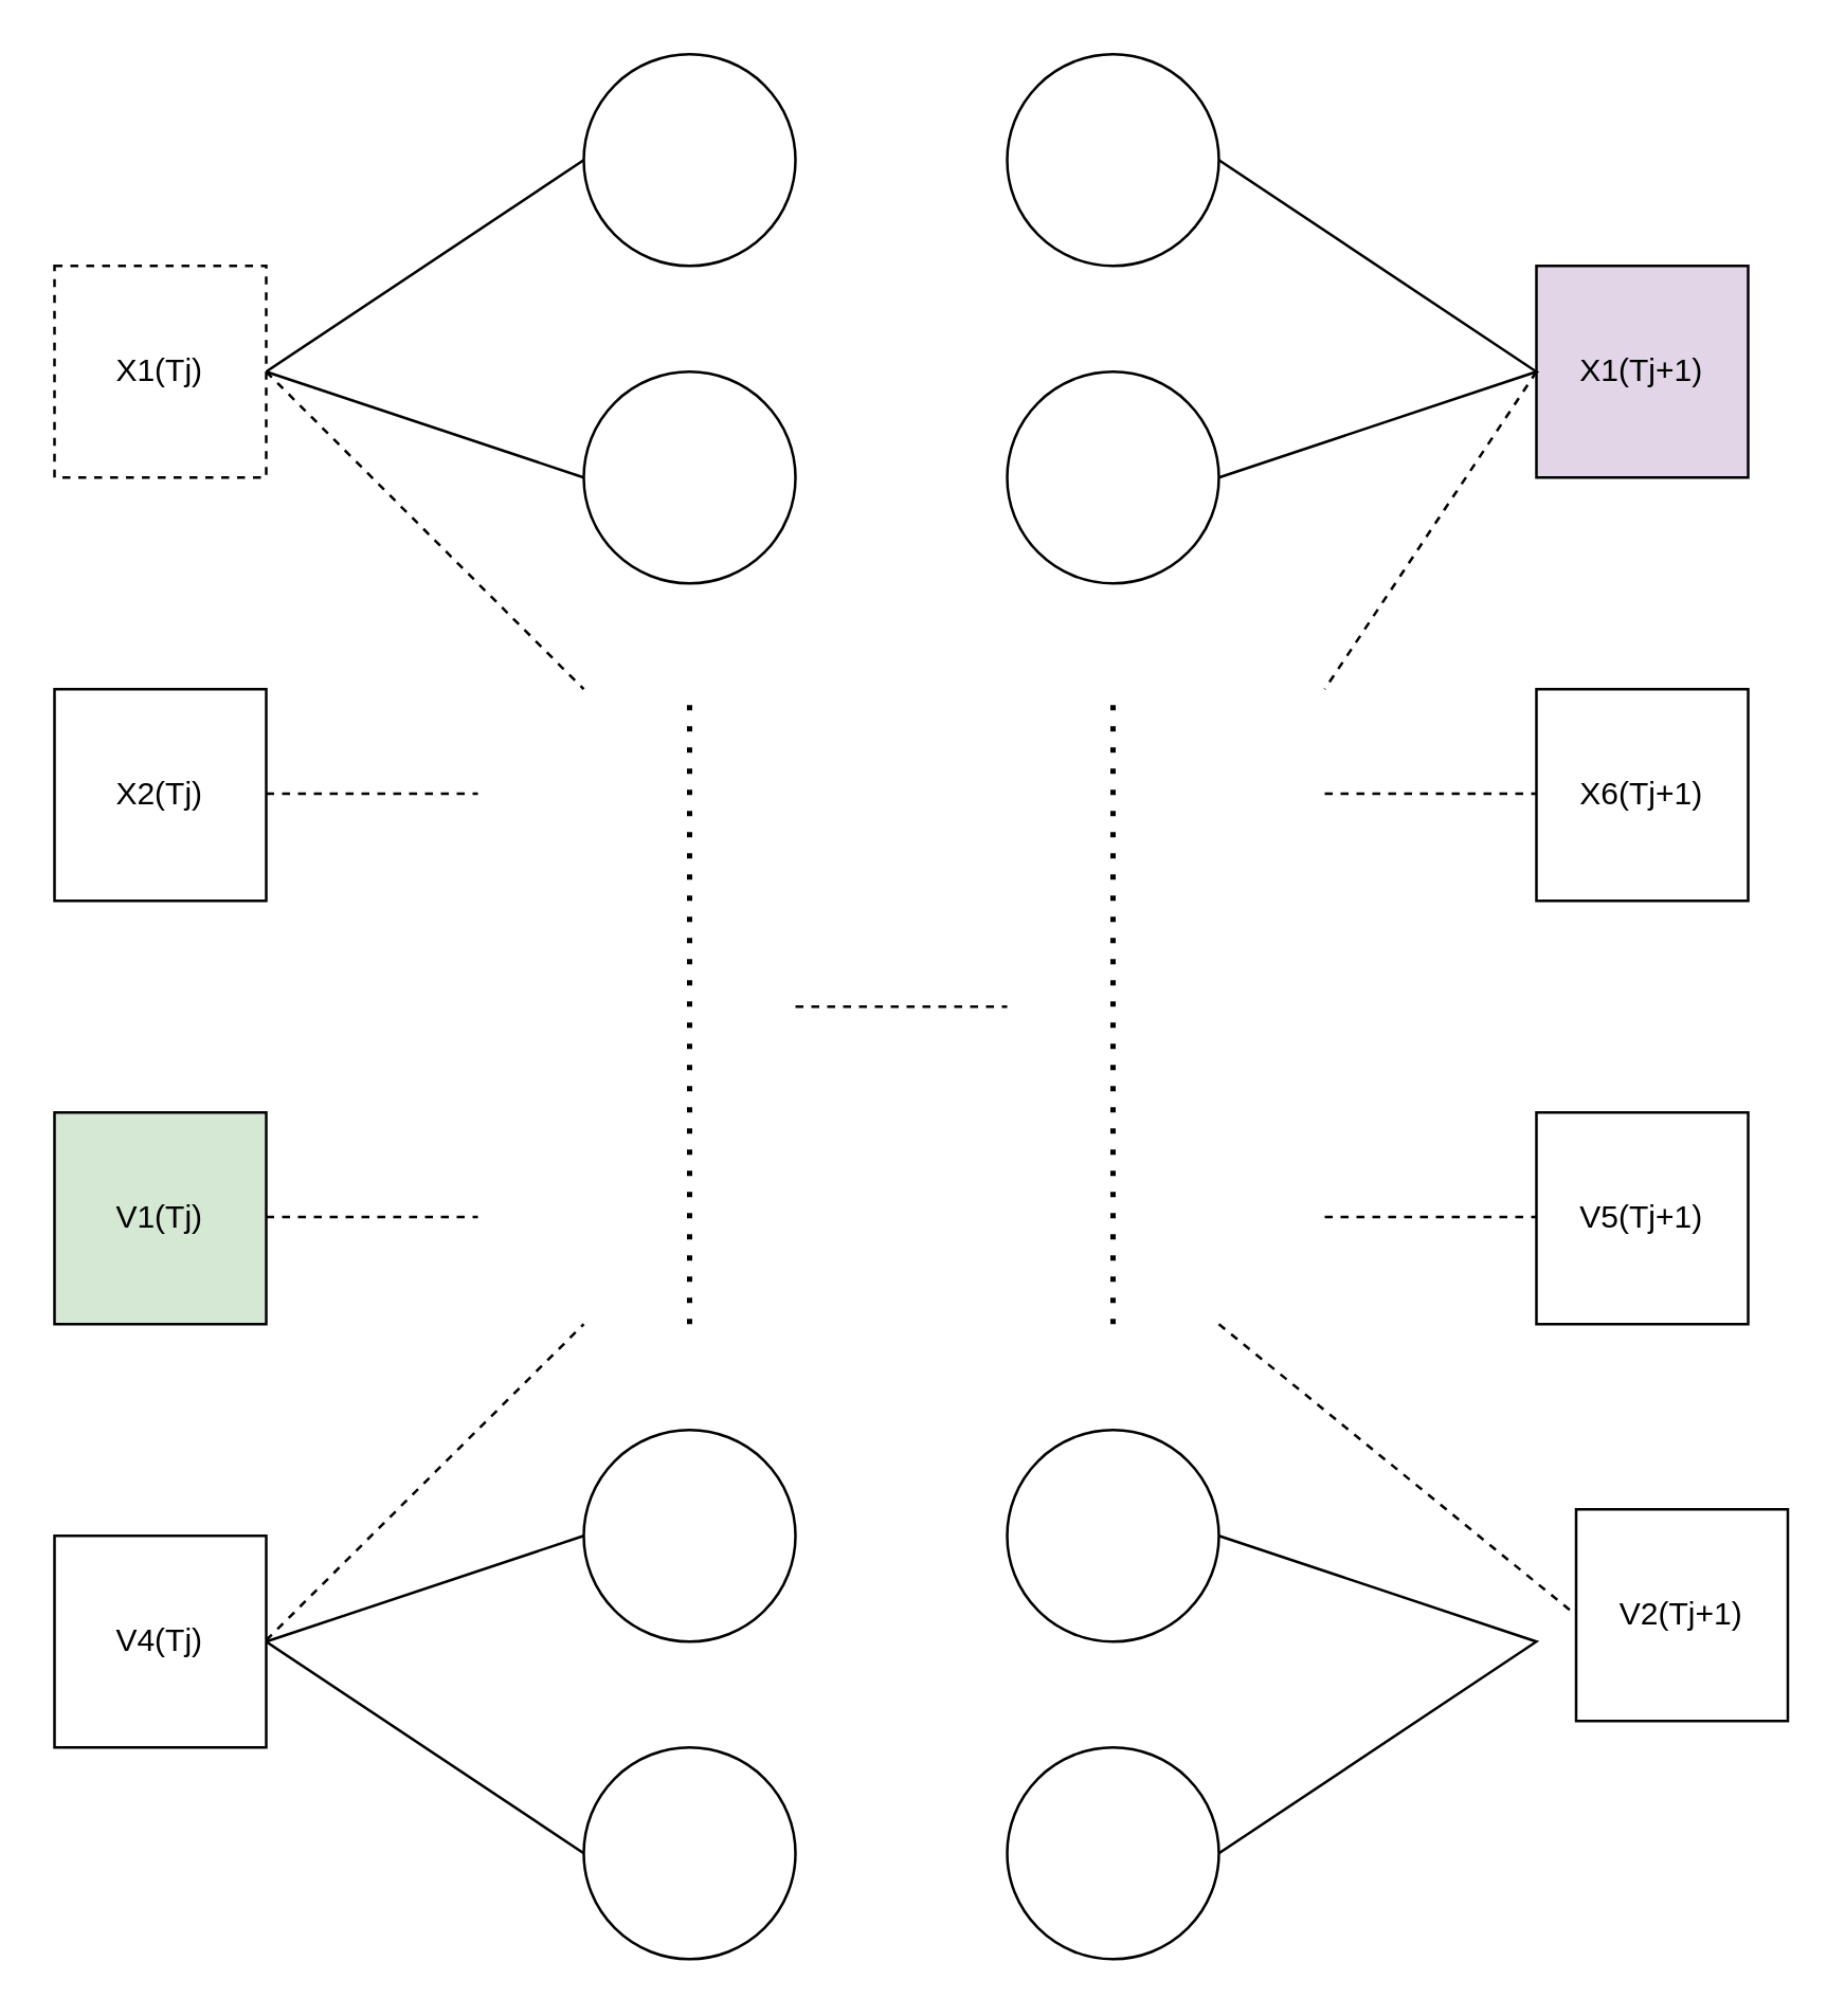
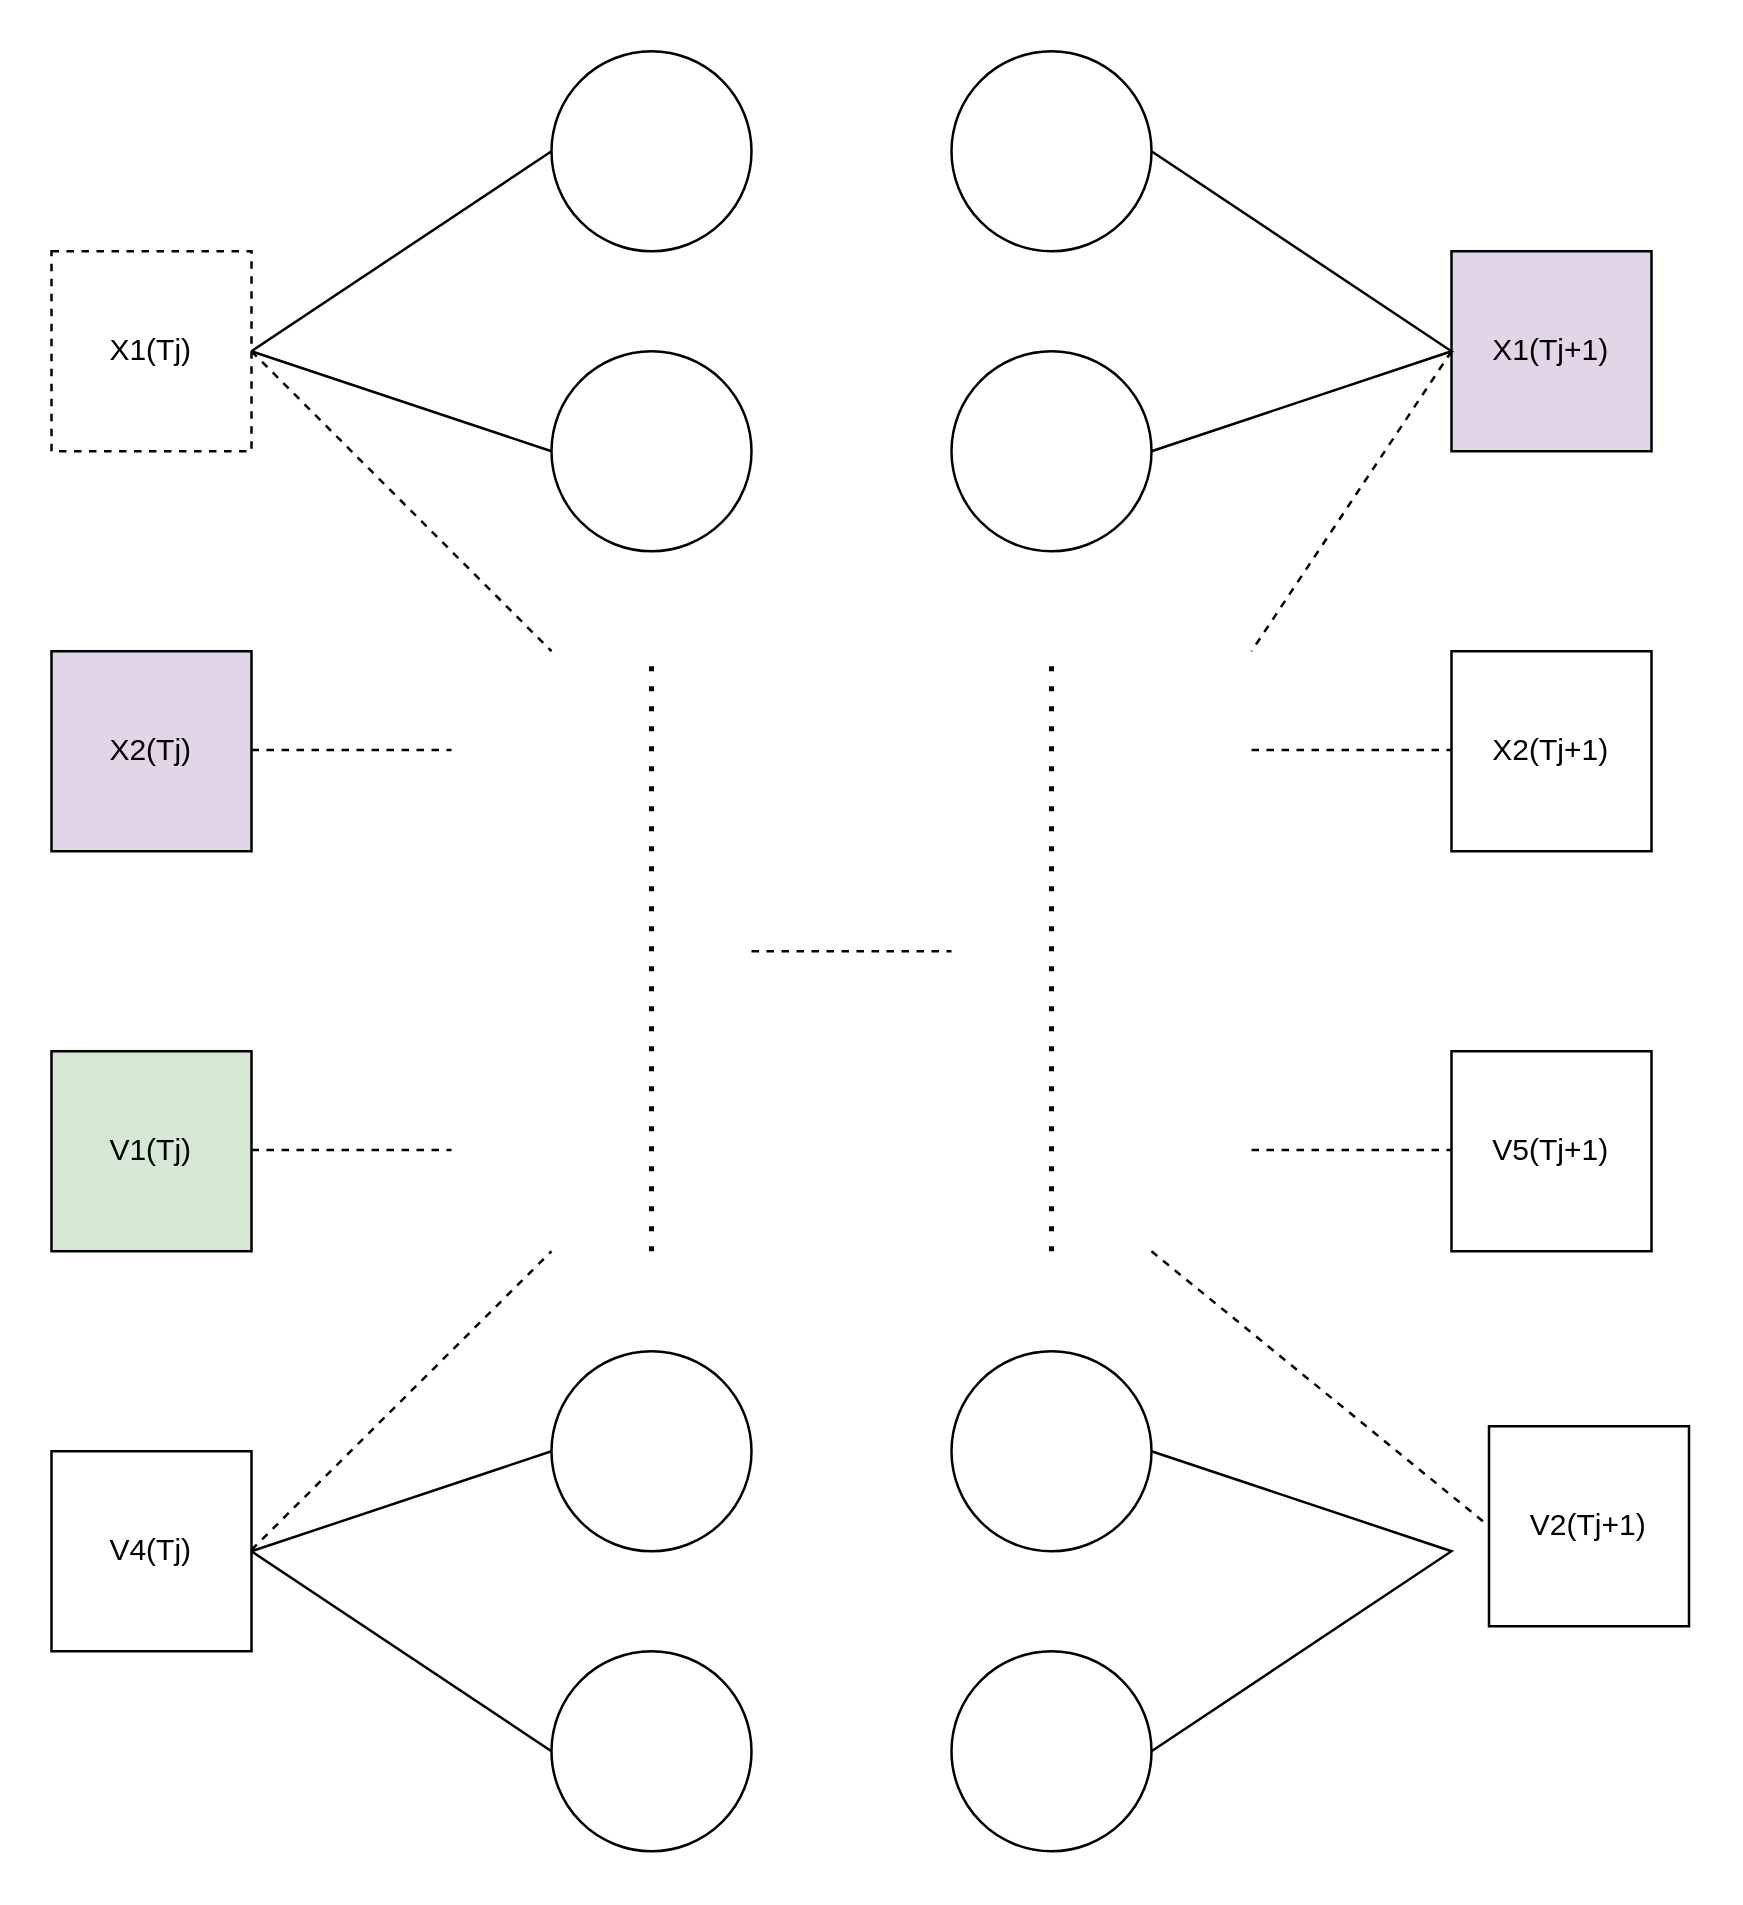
- <mxCell id="4" value="X2(Tj)" style="whiteSpace=wrap;html=1;aspect=fixed;" vertex="1" parent="1"><mxGeometry x="20" y="260" width="80" height="80" as="geometry" /></mxCell>
+ <mxCell id="4" value="X2(Tj)" style="whiteSpace=wrap;html=1;aspect=fixed;fillColor=#e1d5e7;" vertex="1" parent="1"><mxGeometry x="20" y="260" width="80" height="80" as="geometry" /></mxCell>
- <mxCell id="27" value="X6(Tj+1)" style="whiteSpace=wrap;html=1;aspect=fixed;" vertex="1" parent="1"><mxGeometry x="580" y="260" width="80" height="80" as="geometry" /></mxCell>
+ <mxCell id="27" value="X2(Tj+1)" style="whiteSpace=wrap;html=1;aspect=fixed;" vertex="1" parent="1"><mxGeometry x="580" y="260" width="80" height="80" as="geometry" /></mxCell>
